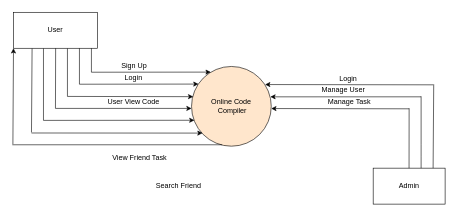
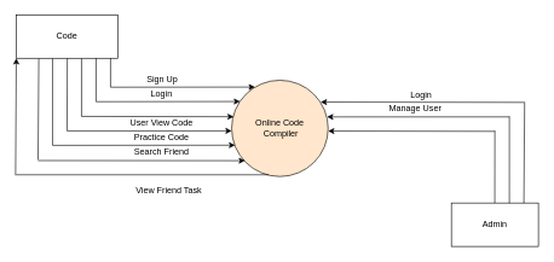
- <mxCell id="4" value="User" style="rounded=0;whiteSpace=wrap;html=1;" parent="1" vertex="1"><mxGeometry x="22" y="20" width="140" height="60" as="geometry" /></mxCell>
+ <mxCell id="4" value="Code" style="rounded=0;whiteSpace=wrap;html=1;" parent="1" vertex="1"><mxGeometry x="22" y="20" width="140" height="60" as="geometry" /></mxCell>
- <mxCell id="33" value="Manage Task" style="text;html=1;align=center;verticalAlign=middle;resizable=0;points=[];autosize=1;" parent="1" vertex="1"><mxGeometry x="537" y="160" width="90" height="20" as="geometry" /></mxCell>
+ <mxCell id="26" value="Practice Code" style="text;html=1;align=center;verticalAlign=middle;resizable=0;points=[];autosize=1;" parent="1" vertex="1"><mxGeometry x="172" y="180" width="100" height="20" as="geometry" /></mxCell>
- <mxCell id="27" value="Search Friend" style="text;html=1;align=center;verticalAlign=middle;resizable=0;points=[];autosize=1;" parent="1" vertex="1"><mxGeometry x="247" y="300" width="100" height="20" as="geometry" /></mxCell>
+ <mxCell id="27" value="Search Friend" style="text;html=1;align=center;verticalAlign=middle;resizable=0;points=[];autosize=1;" parent="1" vertex="1"><mxGeometry x="172" y="200" width="100" height="20" as="geometry" /></mxCell>
